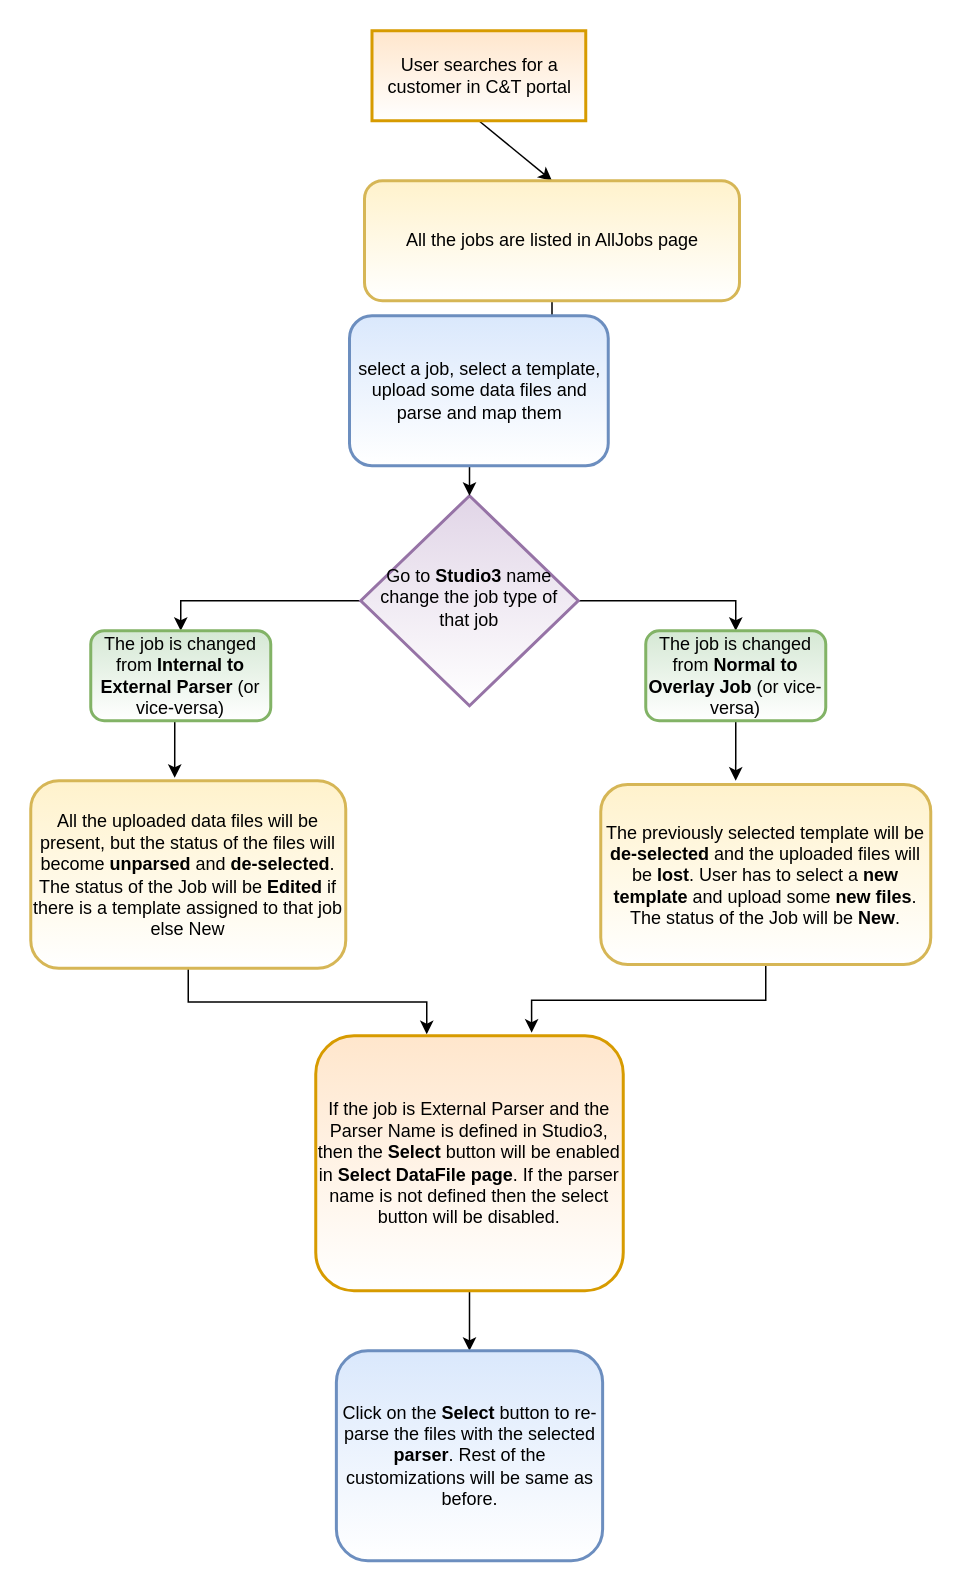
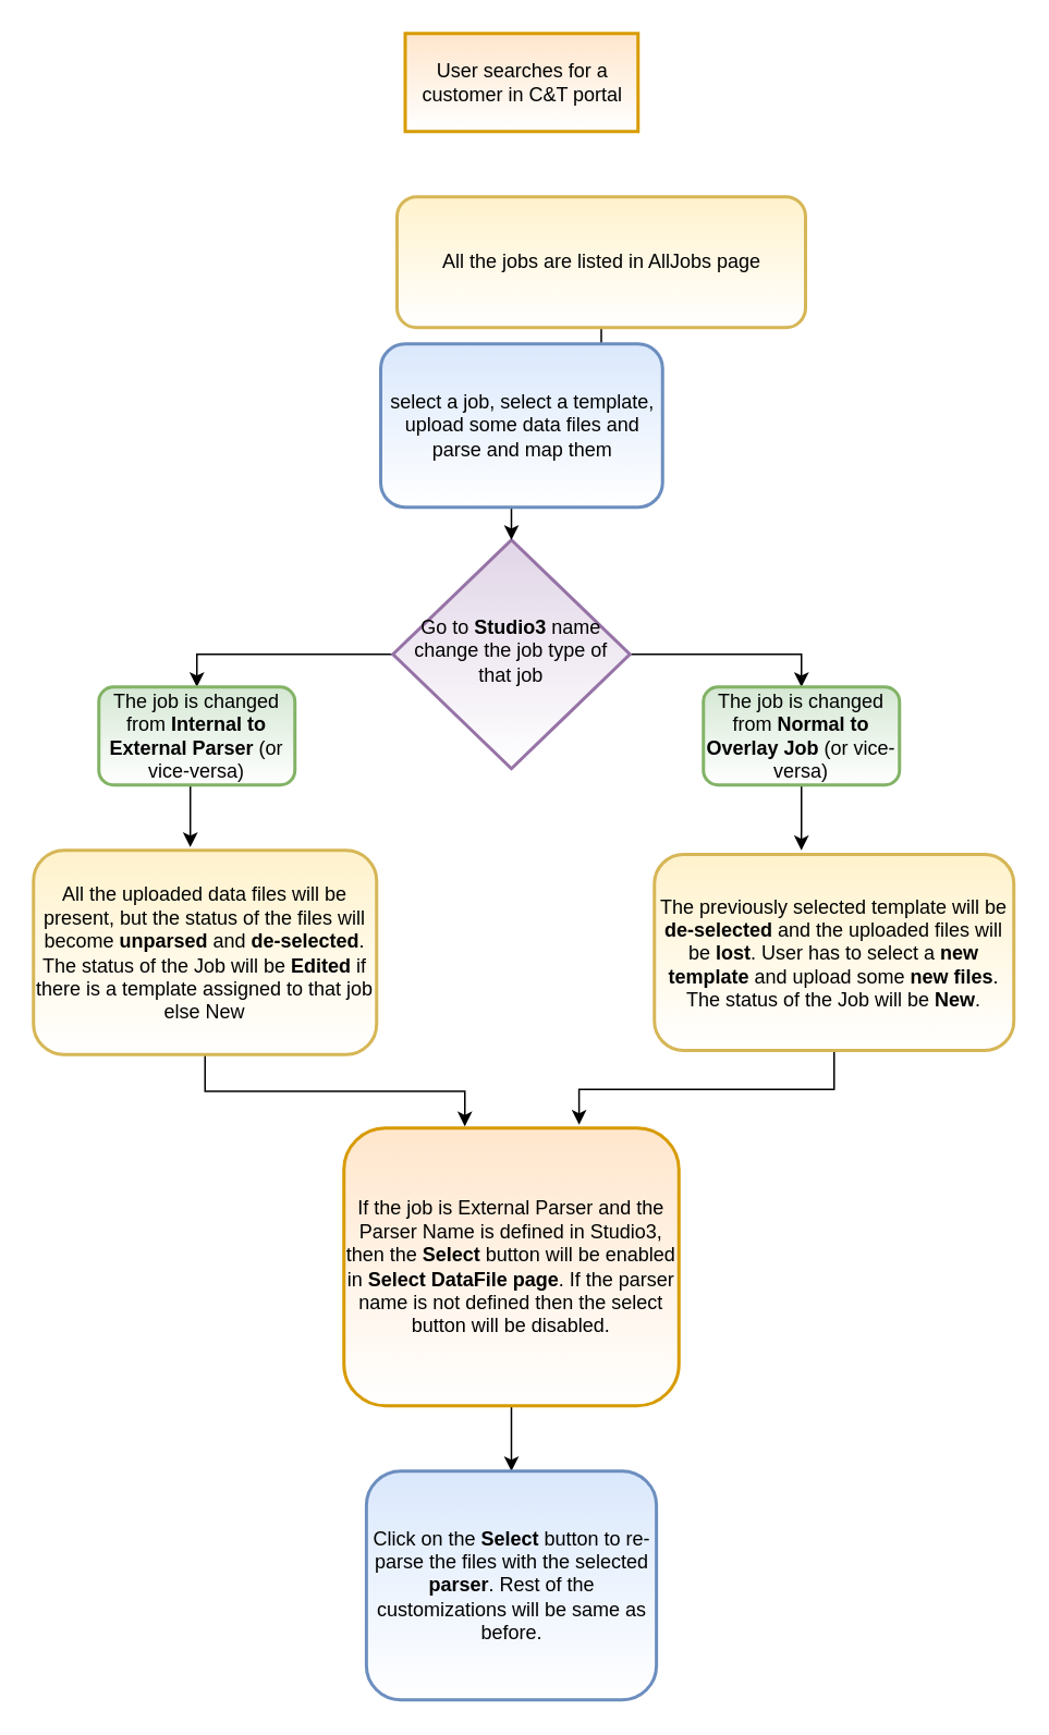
- <mxCell id="2" style="edgeStyle=none;rounded=0;orthogonalLoop=1;jettySize=auto;html=1;exitX=0.5;exitY=1;exitDx=0;exitDy=0;entryX=0.5;entryY=0;entryDx=0;entryDy=0;" edge="1" parent="1" source="3" target="8"><mxGeometry relative="1" as="geometry" /></mxCell>
